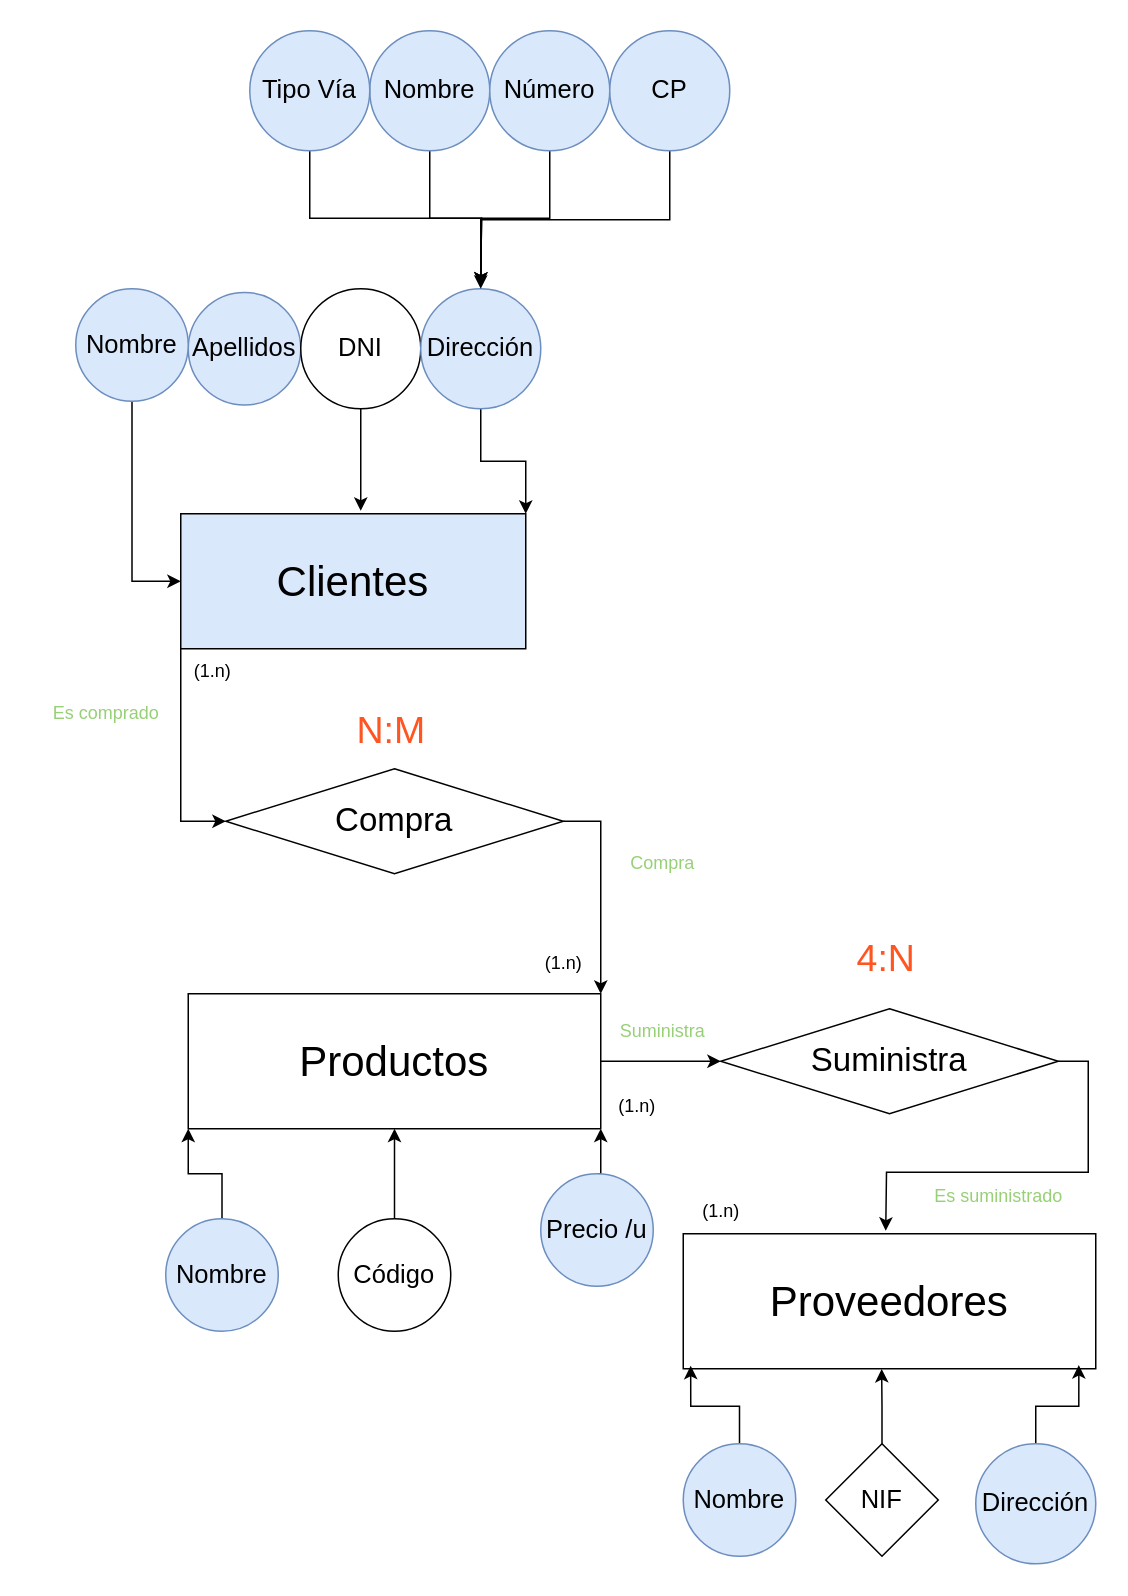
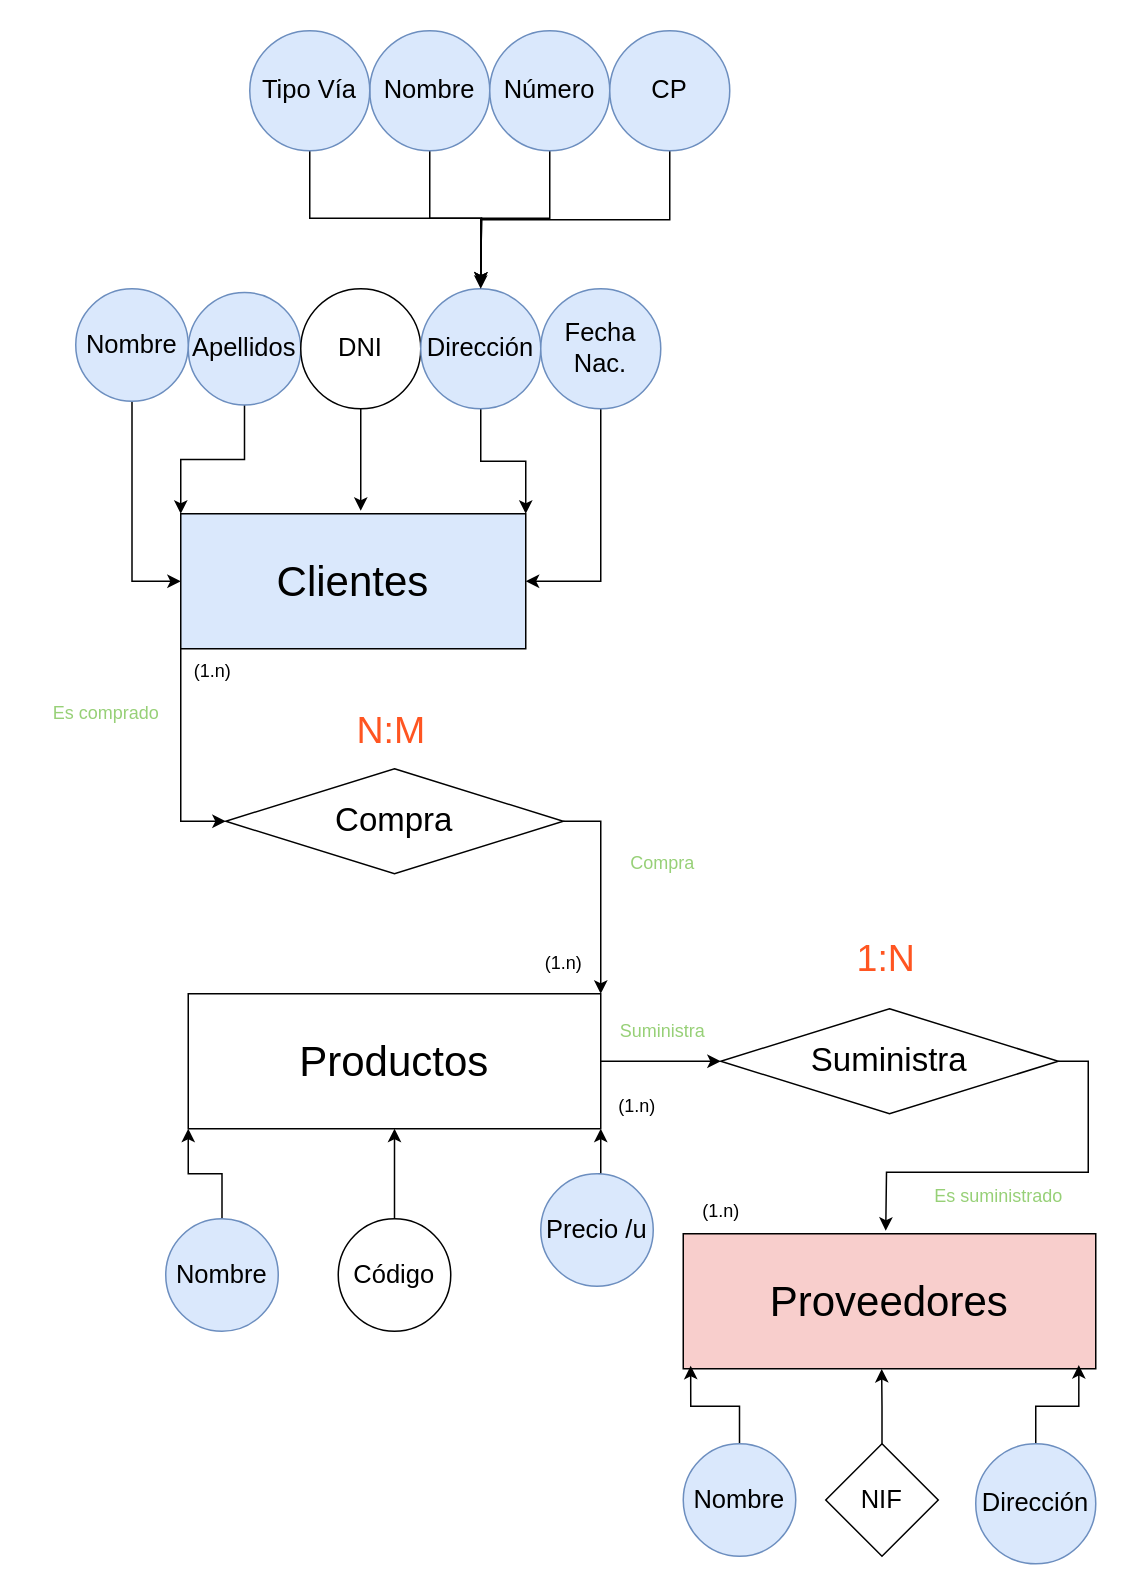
+ <mxCell id="10" value="&lt;font style=&quot;font-size: 17px;&quot;&gt;Fecha Nac.&lt;/font&gt;" style="ellipse;whiteSpace=wrap;html=1;aspect=fixed;fillColor=#dae8fc;strokeColor=#6c8ebf;" vertex="1" parent="1"><mxGeometry x="360" y="192" width="80" height="80" as="geometry" /></mxCell>
+ <mxCell id="2" style="edgeStyle=orthogonalEdgeStyle;rounded=0;orthogonalLoop=1;jettySize=auto;html=1;exitX=0.5;exitY=1;exitDx=0;exitDy=0;entryX=0;entryY=0;entryDx=0;entryDy=0;" edge="1" parent="1" source="3" target="14"><mxGeometry relative="1" as="geometry" /></mxCell>
+ <mxCell id="9" style="edgeStyle=orthogonalEdgeStyle;rounded=0;orthogonalLoop=1;jettySize=auto;html=1;exitX=0.5;exitY=1;exitDx=0;exitDy=0;entryX=1;entryY=0.5;entryDx=0;entryDy=0;" edge="1" parent="1" source="10" target="14"><mxGeometry relative="1" as="geometry" /></mxCell>
- <mxCell id="33" value="&lt;font style=&quot;font-size: 25px;&quot;&gt;4:N&lt;/font&gt;" style="text;html=1;align=center;verticalAlign=middle;resizable=0;points=[];autosize=1;strokeColor=none;fillColor=none;fontColor=#FF5521;" vertex="1" parent="1"><mxGeometry x="560" y="617" width="60" height="40" as="geometry" /></mxCell>
+ <mxCell id="33" value="&lt;font style=&quot;font-size: 25px;&quot;&gt;1:N&lt;/font&gt;" style="text;html=1;align=center;verticalAlign=middle;resizable=0;points=[];autosize=1;strokeColor=none;fillColor=none;fontColor=#FF5521;" vertex="1" parent="1"><mxGeometry x="560" y="617" width="60" height="40" as="geometry" /></mxCell>
- <mxCell id="26" value="&lt;font style=&quot;font-size: 28px;&quot;&gt;Proveedores&lt;/font&gt;" style="rounded=0;whiteSpace=wrap;html=1;" vertex="1" parent="1"><mxGeometry x="455" y="822" width="275" height="90" as="geometry" /></mxCell>
+ <mxCell id="26" value="&lt;font style=&quot;font-size: 28px;&quot;&gt;Proveedores&lt;/font&gt;" style="rounded=0;whiteSpace=wrap;html=1;fillColor=#f8cecc;" vertex="1" parent="1"><mxGeometry x="455" y="822" width="275" height="90" as="geometry" /></mxCell>
